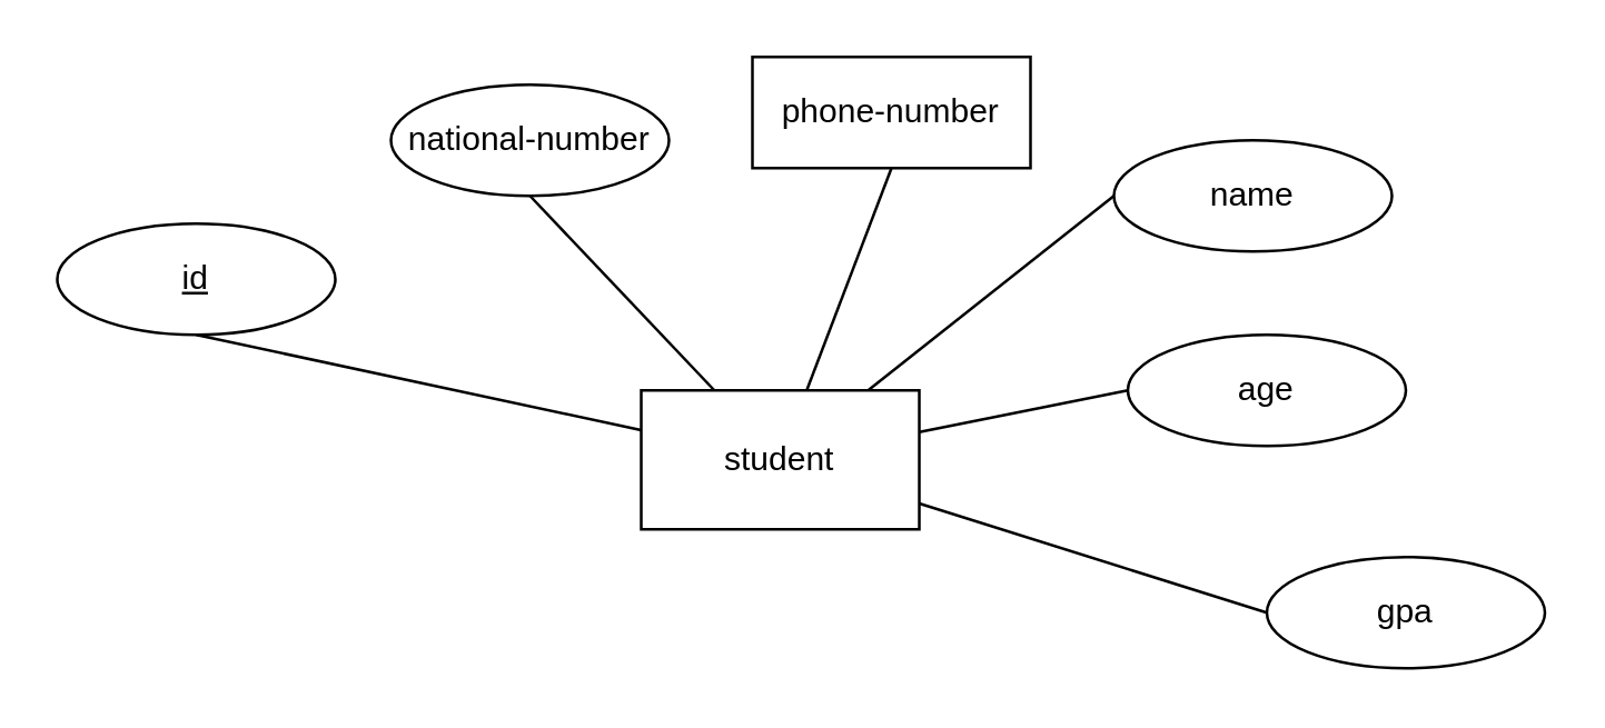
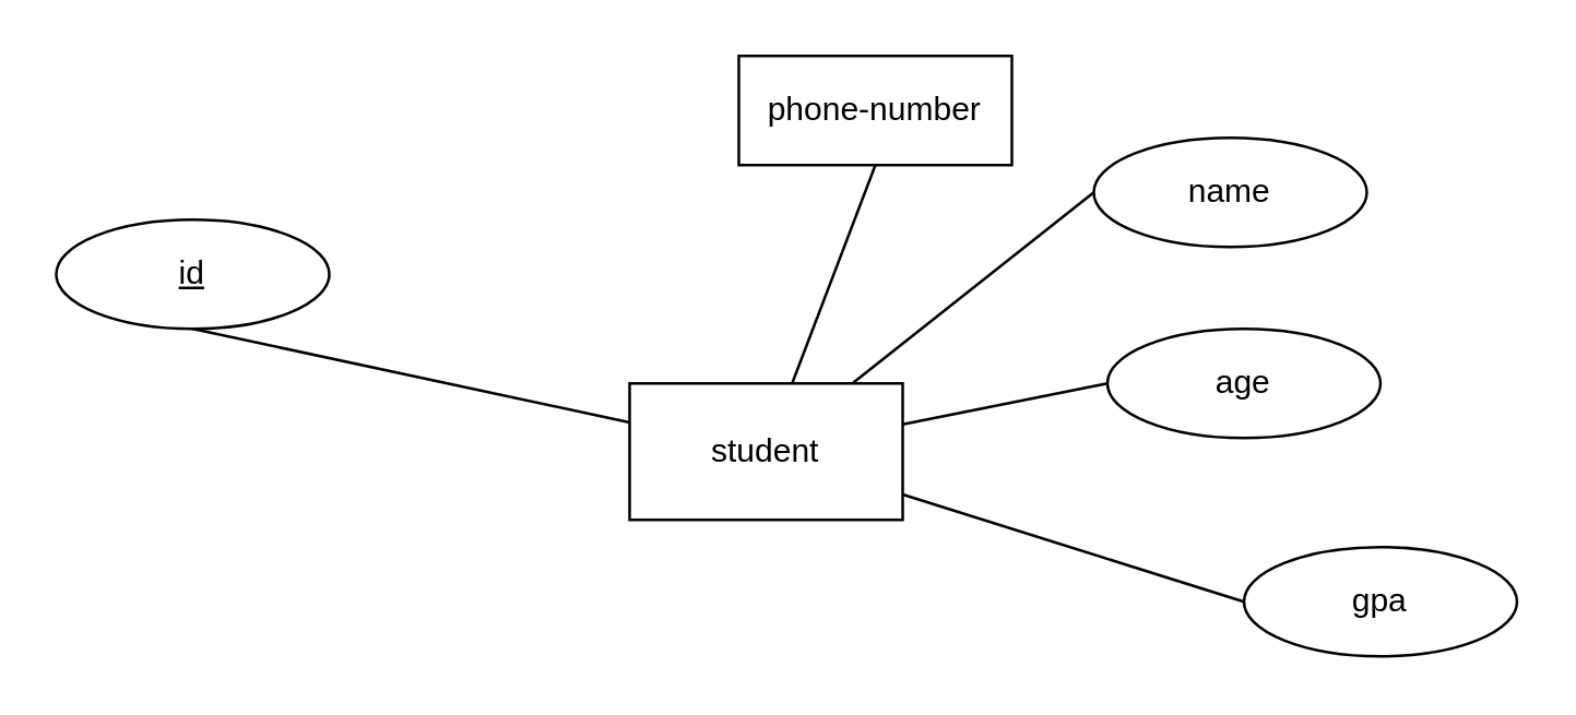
- <mxCell id="9" value="national-number" style="ellipse;whiteSpace=wrap;html=1;align=center;" vertex="1" parent="1"><mxGeometry x="140" y="30" width="100" height="40" as="geometry" /></mxCell>
- <mxCell id="3" style="edgeStyle=none;html=1;entryX=0.5;entryY=1;entryDx=0;entryDy=0;endArrow=none;endFill=0;" edge="1" parent="1" source="8" target="9"><mxGeometry relative="1" as="geometry" /></mxCell>
